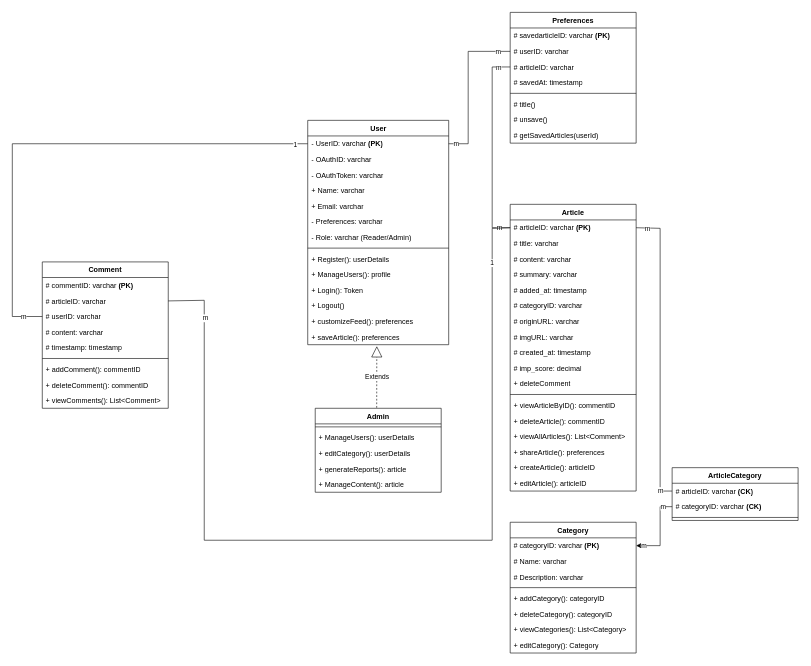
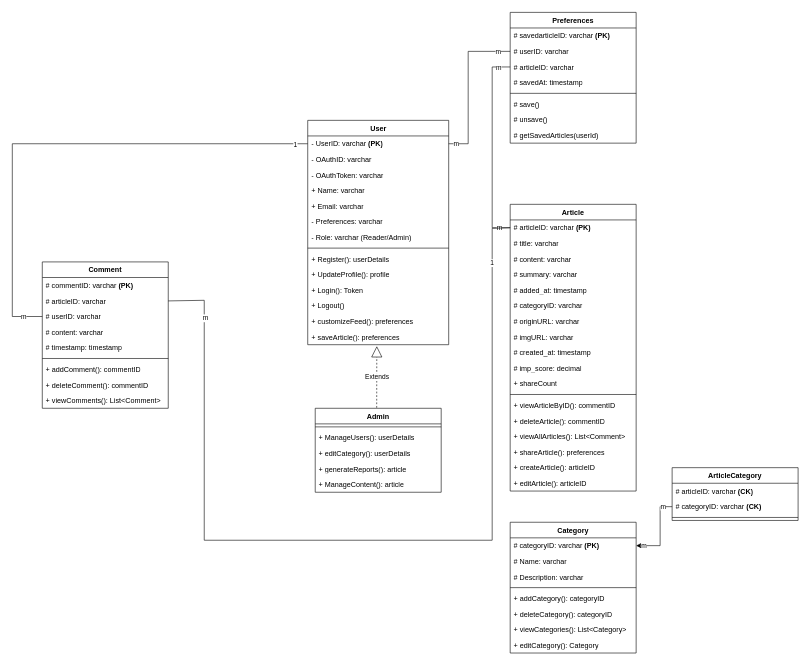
- <mxCell id="81" value="# title()&amp;nbsp;&lt;div&gt;&lt;br&gt;&lt;/div&gt;" style="text;strokeColor=none;fillColor=none;align=left;verticalAlign=top;spacingLeft=4;spacingRight=4;overflow=hidden;rotatable=0;points=[[0,0.5],[1,0.5]];portConstraint=eastwest;whiteSpace=wrap;html=1;" vertex="1" parent="75"><mxGeometry y="140" width="210" height="26" as="geometry" /></mxCell>
+ <mxCell id="81" value="# save()&amp;nbsp;&lt;div&gt;&lt;br&gt;&lt;/div&gt;" style="text;strokeColor=none;fillColor=none;align=left;verticalAlign=top;spacingLeft=4;spacingRight=4;overflow=hidden;rotatable=0;points=[[0,0.5],[1,0.5]];portConstraint=eastwest;whiteSpace=wrap;html=1;" vertex="1" parent="75"><mxGeometry y="140" width="210" height="26" as="geometry" /></mxCell>
- <mxCell id="12" value="+ ManageUsers(): profile" style="text;strokeColor=none;fillColor=none;align=left;verticalAlign=top;spacingLeft=4;spacingRight=4;overflow=hidden;rotatable=0;points=[[0,0.5],[1,0.5]];portConstraint=eastwest;whiteSpace=wrap;html=1;" parent="2" vertex="1"><mxGeometry y="244" width="235" height="26" as="geometry" /></mxCell>
+ <mxCell id="12" value="+ UpdateProfile(): profile" style="text;strokeColor=none;fillColor=none;align=left;verticalAlign=top;spacingLeft=4;spacingRight=4;overflow=hidden;rotatable=0;points=[[0,0.5],[1,0.5]];portConstraint=eastwest;whiteSpace=wrap;html=1;" parent="2" vertex="1"><mxGeometry y="244" width="235" height="26" as="geometry" /></mxCell>
- <mxCell id="65" value="" style="endArrow=none;html=1;rounded=0;entryX=1;entryY=0.5;entryDx=0;entryDy=0;exitX=0;exitY=0.5;exitDx=0;exitDy=0;" parent="1" source="69" target="44" edge="1"><mxGeometry width="50" height="50" relative="1" as="geometry"><mxPoint x="820" y="910" as="sourcePoint" /><mxPoint x="950" y="700" as="targetPoint" /><Array as="points"><mxPoint x="1100" y="818" /><mxPoint x="1100" y="380" /></Array></mxGeometry></mxCell>
- <mxCell id="66" value="m" style="edgeLabel;html=1;align=center;verticalAlign=middle;resizable=0;points=[];" parent="65" vertex="1" connectable="0"><mxGeometry x="-0.917" relative="1" as="geometry"><mxPoint as="offset" /></mxGeometry></mxCell>
- <mxCell id="67" value="m" style="edgeLabel;html=1;align=center;verticalAlign=middle;resizable=0;points=[];" parent="65" vertex="1" connectable="0"><mxGeometry x="0.922" y="1" relative="1" as="geometry"><mxPoint as="offset" /></mxGeometry></mxCell>
- <mxCell id="54" value="+ deleteComment" style="text;strokeColor=none;fillColor=none;align=left;verticalAlign=top;spacingLeft=4;spacingRight=4;overflow=hidden;rotatable=0;points=[[0,0.5],[1,0.5]];portConstraint=eastwest;whiteSpace=wrap;html=1;" parent="43" vertex="1"><mxGeometry y="286" width="210" height="26" as="geometry" /></mxCell>
+ <mxCell id="54" value="+ shareCount" style="text;strokeColor=none;fillColor=none;align=left;verticalAlign=top;spacingLeft=4;spacingRight=4;overflow=hidden;rotatable=0;points=[[0,0.5],[1,0.5]];portConstraint=eastwest;whiteSpace=wrap;html=1;" parent="43" vertex="1"><mxGeometry y="286" width="210" height="26" as="geometry" /></mxCell>
